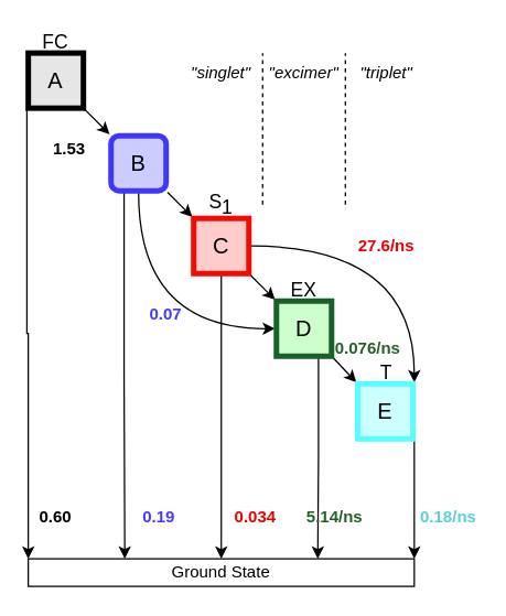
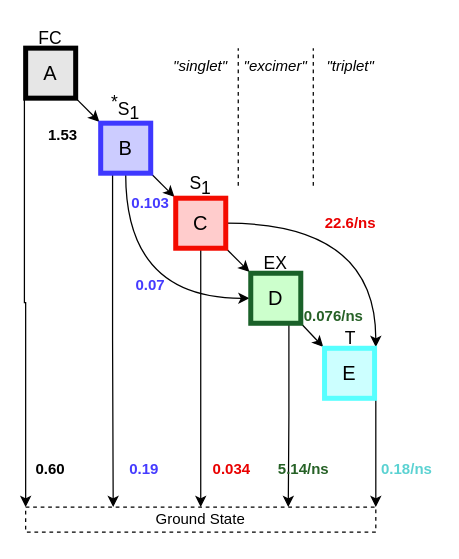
+ <mxCell id="30" value="&lt;sup style=&quot;font-size: 14px;&quot;&gt;*&lt;/sup&gt;S&lt;sub style=&quot;font-size: 14px;&quot;&gt;1&lt;/sub&gt;" style="text;strokeColor=none;align=center;fillColor=none;html=1;verticalAlign=middle;whiteSpace=wrap;rounded=0;fontSize=14;" parent="1" vertex="1"><mxGeometry x="85" y="76" width="30" height="20" as="geometry" /></mxCell>
- <mxCell id="8" value="&lt;font style=&quot;font-size: 16px;&quot;&gt;B&lt;/font&gt;" style="whiteSpace=wrap;html=1;fillColor=#CCCCFF;strokeColor=#3e38ff;strokeWidth=4;glass=0;shadow=0;perimeterSpacing=1;rounded=1;" parent="1" vertex="1"><mxGeometry x="80" y="98" width="40" height="40" as="geometry" /></mxCell>
+ <mxCell id="8" value="&lt;font style=&quot;font-size: 16px;&quot;&gt;B&lt;/font&gt;" style="whiteSpace=wrap;html=1;fillColor=#CCCCFF;strokeColor=#3e38ff;strokeWidth=4;glass=0;rounded=0;shadow=0;perimeterSpacing=1;" parent="1" vertex="1"><mxGeometry x="80" y="98" width="40" height="40" as="geometry" /></mxCell>
+ <mxCell id="21" value="&lt;b style=&quot;font-size: 12px;&quot;&gt;&lt;font style=&quot;font-size: 12px;&quot;&gt;0.103&lt;/font&gt;&lt;/b&gt;" style="text;strokeColor=none;align=center;fillColor=none;html=1;verticalAlign=middle;whiteSpace=wrap;rounded=0;fontColor=#453bff;fontSize=12;" parent="1" vertex="1"><mxGeometry x="100" y="152" width="40" height="20" as="geometry" /></mxCell>
- <mxCell id="28" value="&lt;b style=&quot;font-size: 12px;&quot;&gt;&lt;font style=&quot;font-size: 12px;&quot;&gt;27.6/ns&lt;/font&gt;&lt;/b&gt;" style="text;strokeColor=none;align=center;fillColor=none;html=1;verticalAlign=middle;whiteSpace=wrap;rounded=0;fontColor=#e90000;textShadow=0;labelBorderColor=none;labelBackgroundColor=none;fontStyle=0;fontSize=12;" parent="1" vertex="1"><mxGeometry x="260" y="168" width="40" height="20" as="geometry" /></mxCell>
+ <mxCell id="28" value="&lt;b style=&quot;font-size: 12px;&quot;&gt;&lt;font style=&quot;font-size: 12px;&quot;&gt;22.6/ns&lt;/font&gt;&lt;/b&gt;" style="text;strokeColor=none;align=center;fillColor=none;html=1;verticalAlign=middle;whiteSpace=wrap;rounded=0;fontColor=#e90000;textShadow=0;labelBorderColor=none;labelBackgroundColor=none;fontStyle=0;fontSize=12;" parent="1" vertex="1"><mxGeometry x="260" y="168" width="40" height="20" as="geometry" /></mxCell>
- <mxCell id="18" value="Ground State" style="rounded=0;whiteSpace=wrap;html=1;" parent="1" vertex="1"><mxGeometry x="20" y="405" width="280" height="20" as="geometry" /></mxCell>
+ <mxCell id="18" value="Ground State" style="rounded=0;whiteSpace=wrap;html=1;dashed=1;" parent="1" vertex="1"><mxGeometry x="20" y="405" width="280" height="20" as="geometry" /></mxCell>
